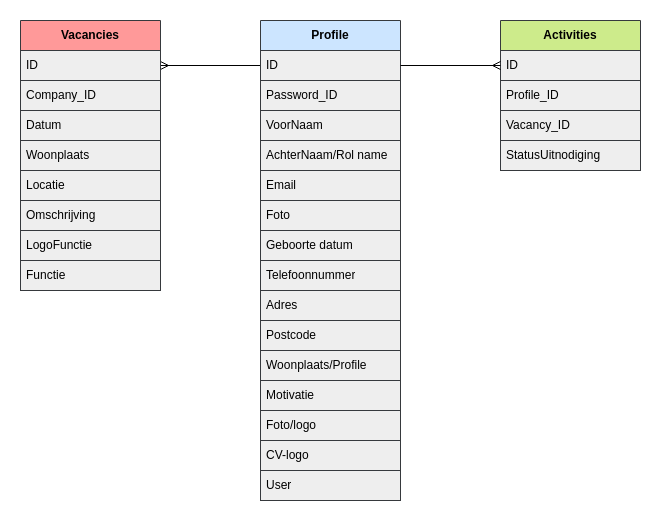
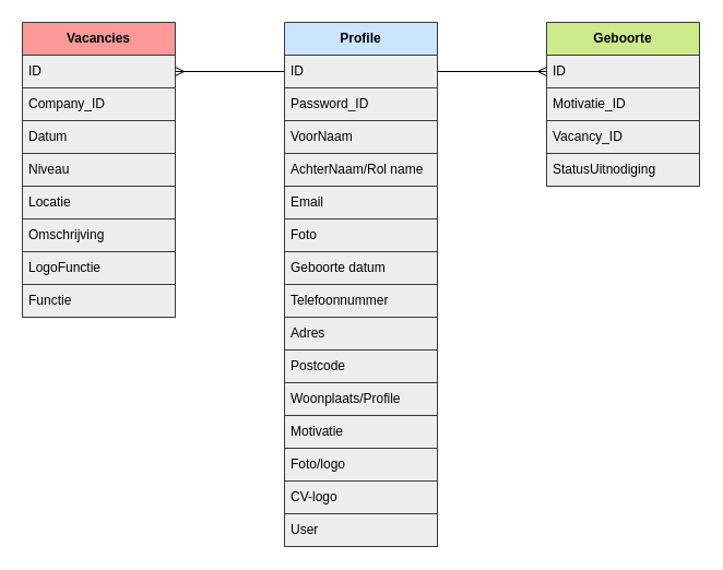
- <mxCell id="28" value="Activities" style="swimlane;fontStyle=1;childLayout=stackLayout;horizontal=1;startSize=30;horizontalStack=0;resizeParent=1;resizeParentMax=0;resizeLast=0;collapsible=1;marginBottom=0;whiteSpace=wrap;html=1;rounded=0;labelBackgroundColor=none;labelBorderColor=none;fillColor=#cdeb8b;strokeColor=#36393d;fontColor=#000000;" parent="1" vertex="1"><mxGeometry x="500" y="20" width="140" height="150" as="geometry" /></mxCell>
+ <mxCell id="28" value="Geboorte" style="swimlane;fontStyle=1;childLayout=stackLayout;horizontal=1;startSize=30;horizontalStack=0;resizeParent=1;resizeParentMax=0;resizeLast=0;collapsible=1;marginBottom=0;whiteSpace=wrap;html=1;rounded=0;labelBackgroundColor=none;labelBorderColor=none;fillColor=#cdeb8b;strokeColor=#36393d;fontColor=#000000;" parent="1" vertex="1"><mxGeometry x="500" y="20" width="140" height="150" as="geometry" /></mxCell>
- <mxCell id="30" value="Profile_ID" style="text;strokeColor=#36393d;fillColor=#eeeeee;align=left;verticalAlign=middle;spacingLeft=4;spacingRight=4;overflow=hidden;points=[[0,0.5],[1,0.5]];portConstraint=eastwest;rotatable=0;whiteSpace=wrap;html=1;rounded=0;labelBackgroundColor=none;labelBorderColor=none;fontColor=#000000;" parent="28" vertex="1"><mxGeometry y="60" width="140" height="30" as="geometry" /></mxCell>
+ <mxCell id="30" value="Motivatie_ID" style="text;strokeColor=#36393d;fillColor=#eeeeee;align=left;verticalAlign=middle;spacingLeft=4;spacingRight=4;overflow=hidden;points=[[0,0.5],[1,0.5]];portConstraint=eastwest;rotatable=0;whiteSpace=wrap;html=1;rounded=0;labelBackgroundColor=none;labelBorderColor=none;fontColor=#000000;" parent="28" vertex="1"><mxGeometry y="60" width="140" height="30" as="geometry" /></mxCell>
- <mxCell id="23" value="Woonplaats" style="text;strokeColor=#36393d;fillColor=#eeeeee;align=left;verticalAlign=middle;spacingLeft=4;spacingRight=4;overflow=hidden;points=[[0,0.5],[1,0.5]];portConstraint=eastwest;rotatable=0;whiteSpace=wrap;html=1;rounded=0;labelBackgroundColor=none;labelBorderColor=none;fontColor=#000000;" parent="19" vertex="1"><mxGeometry y="120" width="140" height="30" as="geometry" /></mxCell>
+ <mxCell id="23" value="Niveau" style="text;strokeColor=#36393d;fillColor=#eeeeee;align=left;verticalAlign=middle;spacingLeft=4;spacingRight=4;overflow=hidden;points=[[0,0.5],[1,0.5]];portConstraint=eastwest;rotatable=0;whiteSpace=wrap;html=1;rounded=0;labelBackgroundColor=none;labelBorderColor=none;fontColor=#000000;" parent="19" vertex="1"><mxGeometry y="120" width="140" height="30" as="geometry" /></mxCell>
